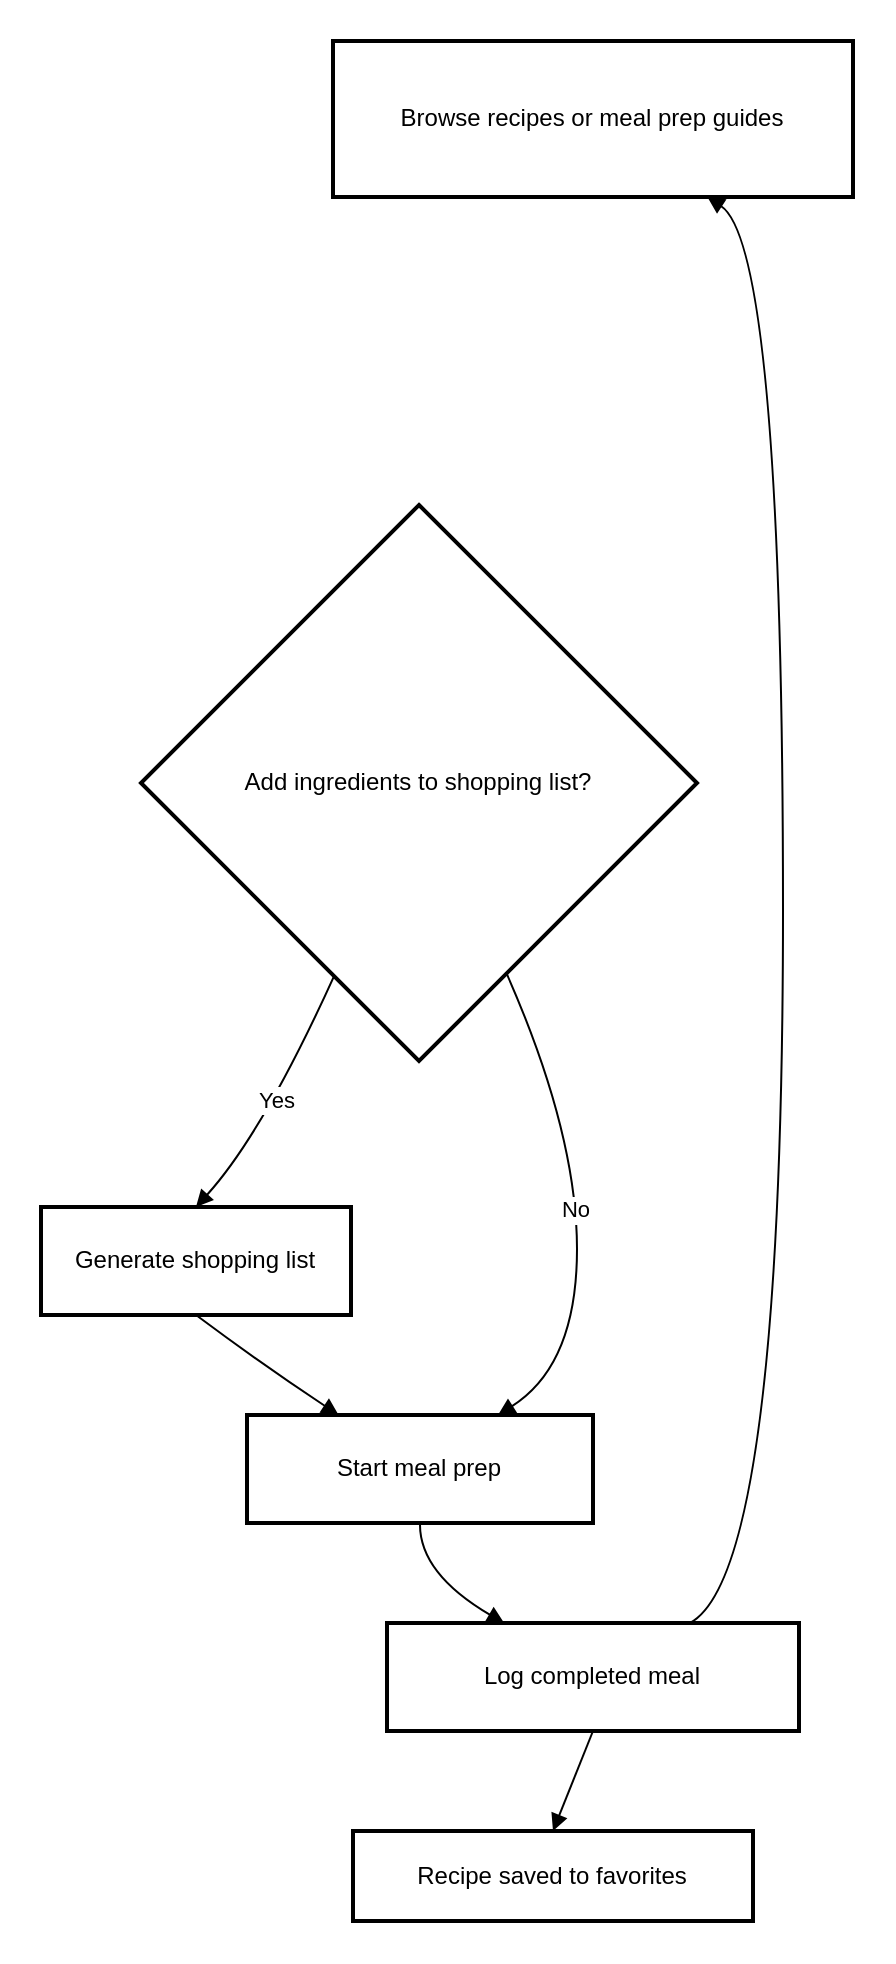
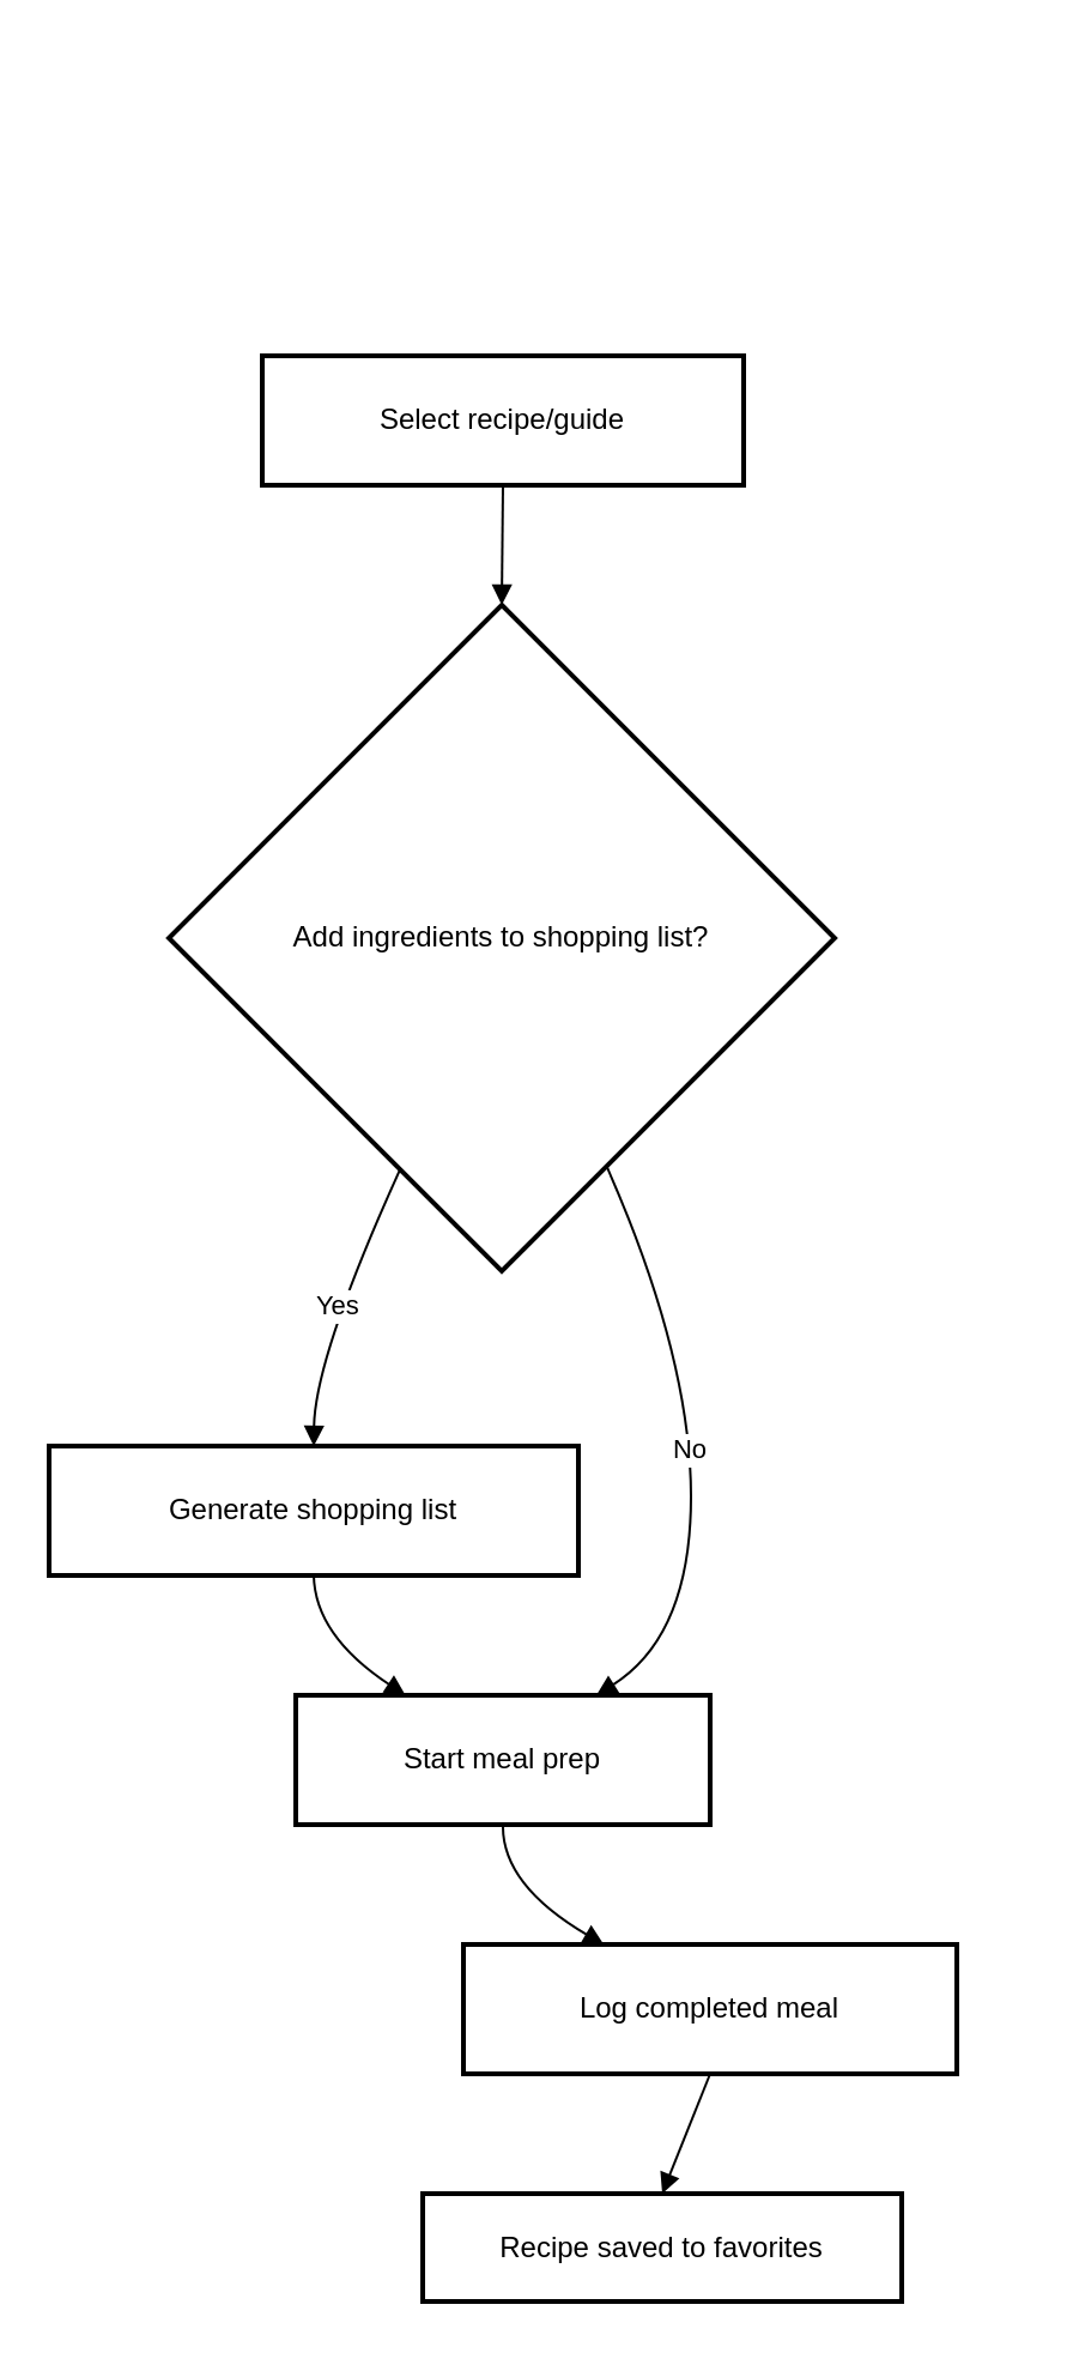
- <mxCell id="2" value="Browse recipes or meal prep guides" style="whiteSpace=wrap;strokeWidth=2;" vertex="1" parent="1"><mxGeometry x="166" y="20" width="260" height="78" as="geometry" /></mxCell>
+ <mxCell id="3" value="Select recipe/guide" style="whiteSpace=wrap;strokeWidth=2;" vertex="1" parent="1"><mxGeometry x="109" y="148" width="201" height="54" as="geometry" /></mxCell>
+ <mxCell id="9" value="" style="curved=1;startArrow=none;endArrow=block;exitX=0.5;exitY=1;entryX=0.5;entryY=0;" edge="1" parent="1" source="3" target="4"><mxGeometry relative="1" as="geometry"><Array as="points" /></mxGeometry></mxCell>
- <mxCell id="15" value="" style="curved=1;startArrow=none;endArrow=block;exitX=0.74;exitY=-0.01;entryX=0.72;entryY=1;" edge="1" parent="1" source="7" target="2"><mxGeometry relative="1" as="geometry"><Array as="points"><mxPoint x="391" y="786" /><mxPoint x="391" y="123" /></Array></mxGeometry></mxCell>
- <mxCell id="5" value="Generate shopping list" style="whiteSpace=wrap;strokeWidth=2;" vertex="1" parent="1"><mxGeometry x="20" y="603" width="155" height="54" as="geometry" /></mxCell>
+ <mxCell id="5" value="Generate shopping list" style="whiteSpace=wrap;strokeWidth=2;" vertex="1" parent="1"><mxGeometry x="20" y="603" width="221" height="54" as="geometry" /></mxCell>
